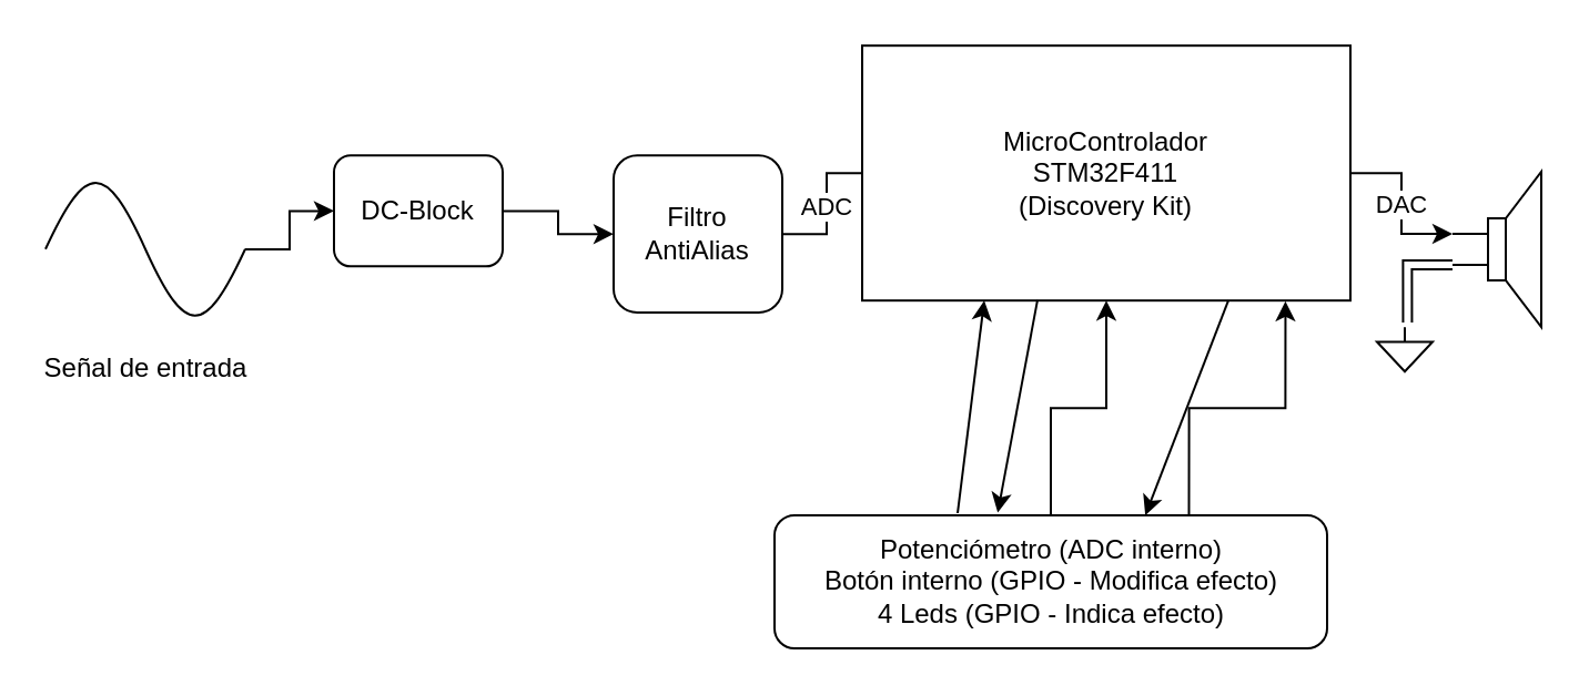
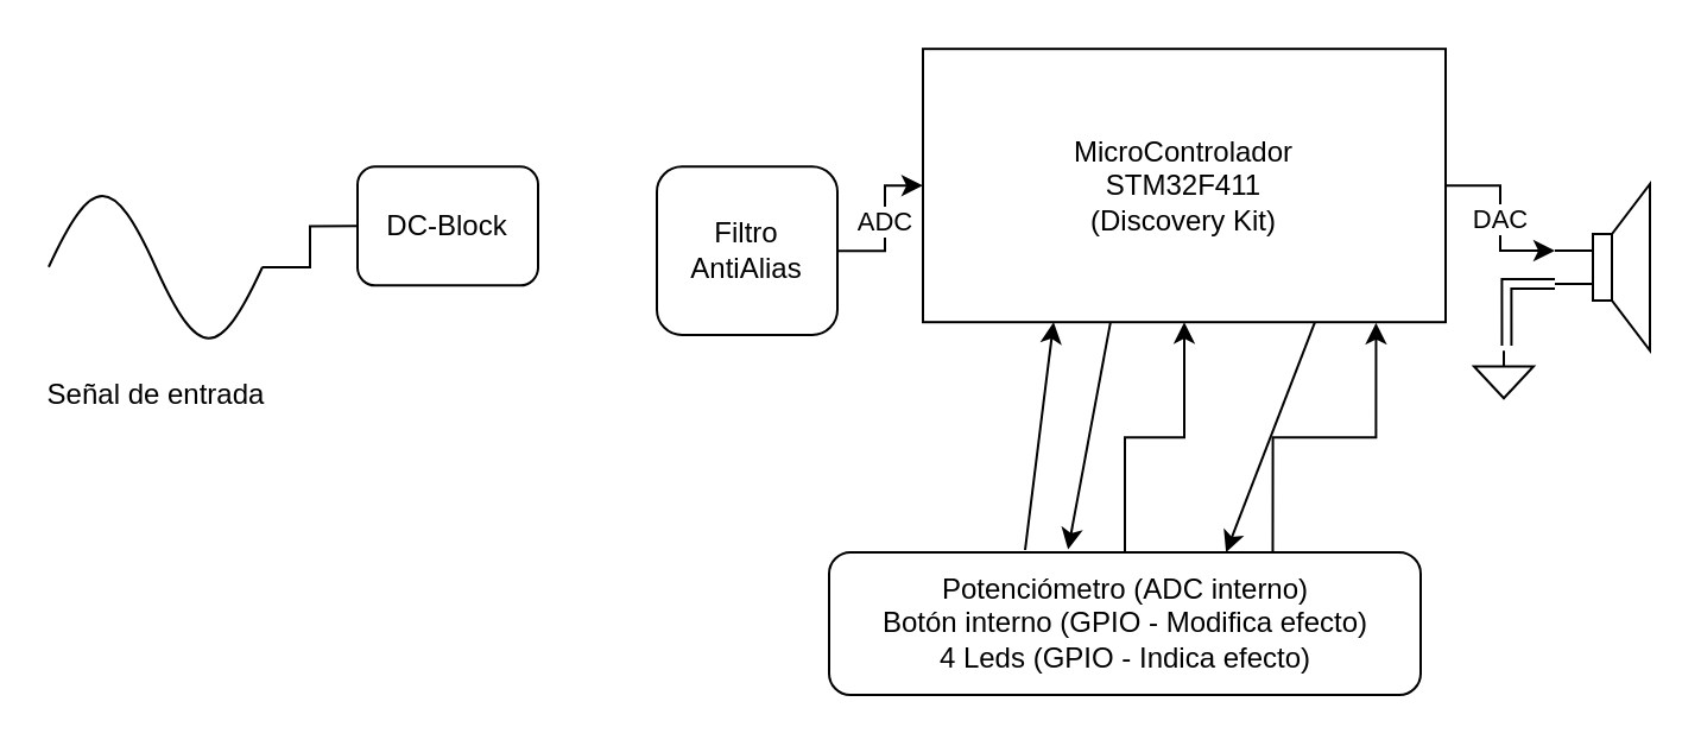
- <mxCell id="6" value="ADC" style="edgeStyle=orthogonalEdgeStyle;rounded=0;orthogonalLoop=1;jettySize=auto;html=1;entryX=0;entryY=0.5;entryDx=0;entryDy=0;endArrow=none;" edge="1" parent="1" source="7" target="9"><mxGeometry relative="1" as="geometry" /></mxCell>
+ <mxCell id="6" value="ADC" style="edgeStyle=orthogonalEdgeStyle;rounded=0;orthogonalLoop=1;jettySize=auto;html=1;entryX=0;entryY=0.5;entryDx=0;entryDy=0;" edge="1" parent="1" source="7" target="9"><mxGeometry relative="1" as="geometry" /></mxCell>
- <mxCell id="2" style="edgeStyle=orthogonalEdgeStyle;rounded=0;orthogonalLoop=1;jettySize=auto;html=1;entryX=0;entryY=0.5;entryDx=0;entryDy=0;" edge="1" parent="1" source="3" target="5"><mxGeometry relative="1" as="geometry" /></mxCell>
+ <mxCell id="2" style="edgeStyle=orthogonalEdgeStyle;rounded=0;orthogonalLoop=1;jettySize=auto;html=1;entryX=0;entryY=0.5;entryDx=0;entryDy=0;endArrow=none;" edge="1" parent="1" source="3" target="5"><mxGeometry relative="1" as="geometry" /></mxCell>
- <mxCell id="4" style="edgeStyle=orthogonalEdgeStyle;rounded=0;orthogonalLoop=1;jettySize=auto;html=1;entryX=0;entryY=0.5;entryDx=0;entryDy=0;" edge="1" parent="1" source="5" target="7"><mxGeometry relative="1" as="geometry" /></mxCell>
